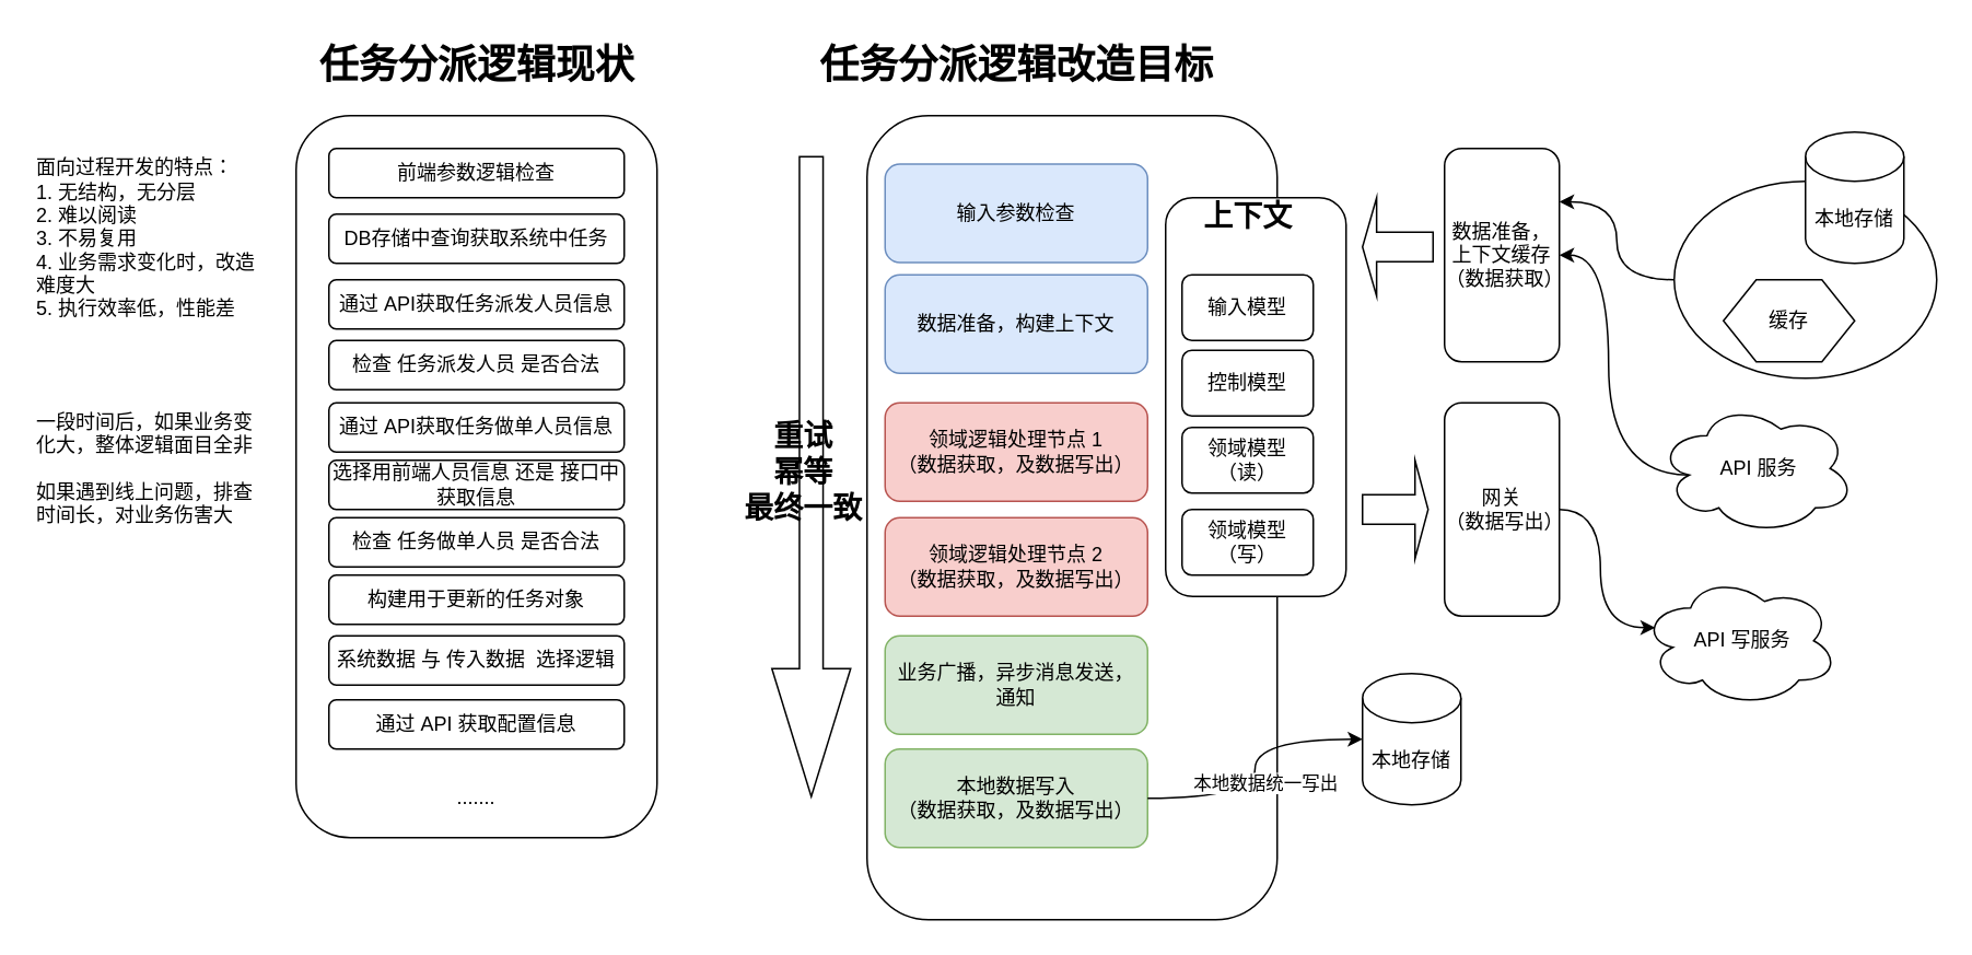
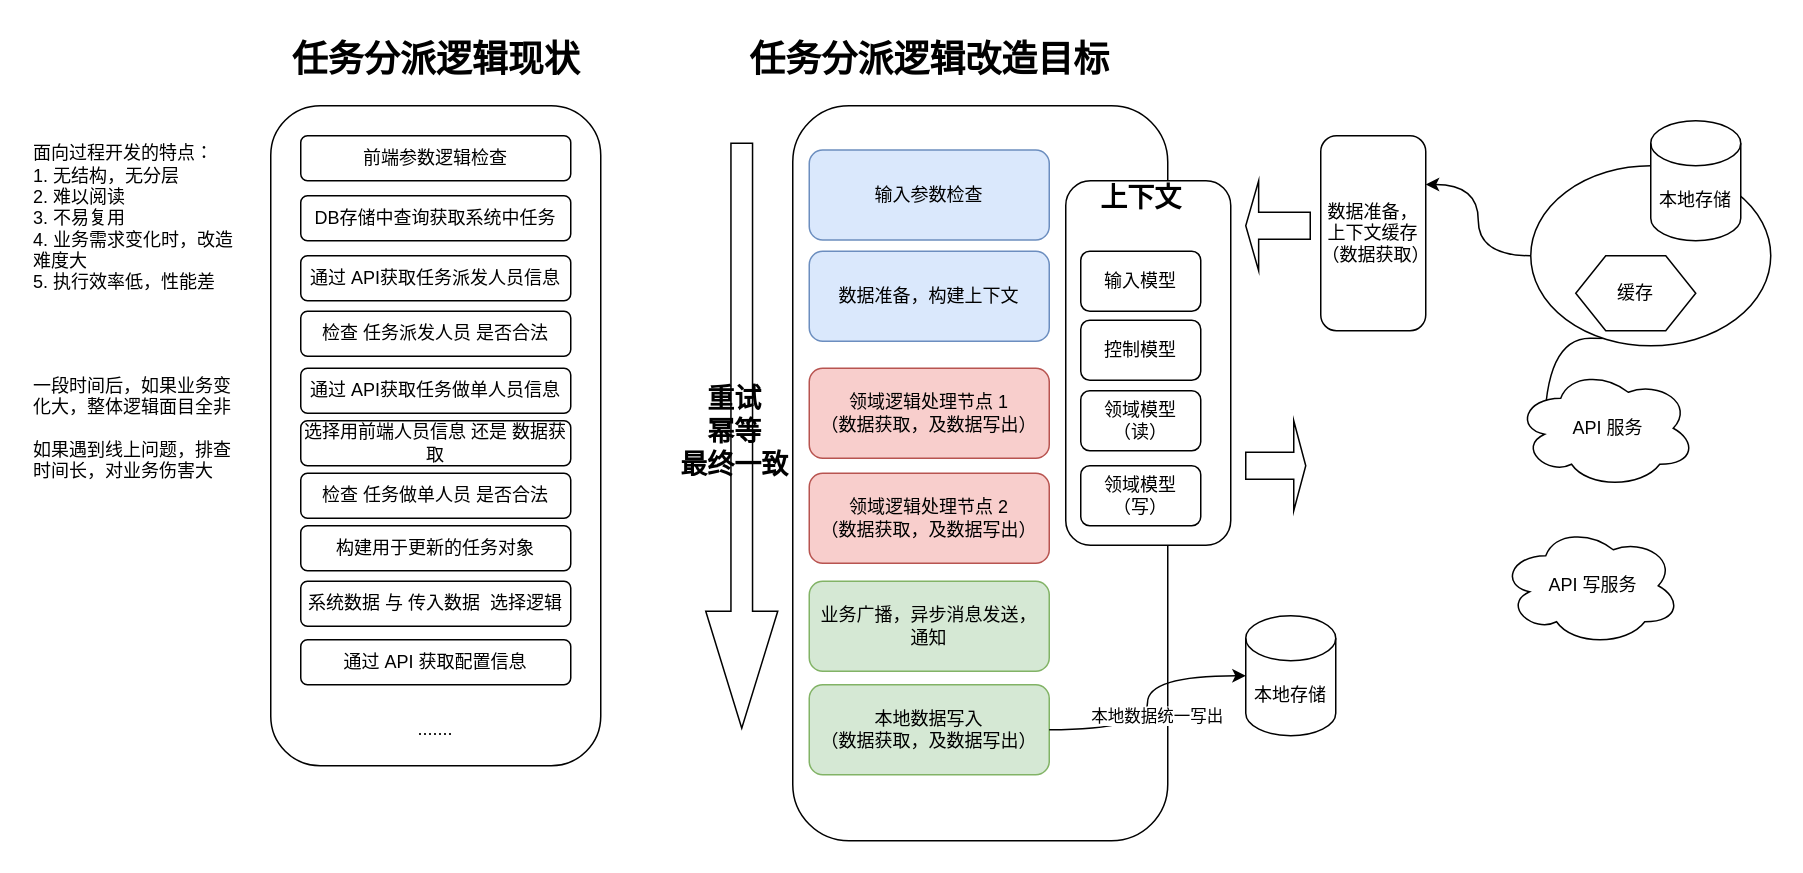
- <mxCell id="23" style="edgeStyle=orthogonalEdgeStyle;rounded=0;orthogonalLoop=1;jettySize=auto;html=1;exitX=0.16;exitY=0.55;exitDx=0;exitDy=0;exitPerimeter=0;entryX=1;entryY=0.5;entryDx=0;entryDy=0;curved=1;" edge="1" parent="1" source="24" target="22"><mxGeometry relative="1" as="geometry" /></mxCell>
+ <mxCell id="23" style="edgeStyle=orthogonalEdgeStyle;rounded=0;orthogonalLoop=1;jettySize=auto;html=1;exitX=0.16;exitY=0.55;exitDx=0;exitDy=0;exitPerimeter=0;curved=1;" edge="1" parent="1" source="24" target="41"><mxGeometry relative="1" as="geometry" /></mxCell>
- <mxCell id="44" value="选择用前端人员信息 还是 接口中获取信息" style="rounded=1;whiteSpace=wrap;html=1;" vertex="1" parent="1"><mxGeometry x="200" y="280" width="180" height="30" as="geometry" /></mxCell>
+ <mxCell id="44" value="选择用前端人员信息 还是 数据获取" style="rounded=1;whiteSpace=wrap;html=1;" vertex="1" parent="1"><mxGeometry x="200" y="280" width="180" height="30" as="geometry" /></mxCell>
- <mxCell id="26" value="网关&lt;div&gt;（数据写出）&lt;/div&gt;" style="rounded=1;whiteSpace=wrap;html=1;" vertex="1" parent="1"><mxGeometry x="880" y="245" width="70" height="130" as="geometry" /></mxCell>
- <mxCell id="29" style="edgeStyle=orthogonalEdgeStyle;rounded=0;orthogonalLoop=1;jettySize=auto;html=1;exitX=1;exitY=0.5;exitDx=0;exitDy=0;entryX=0.07;entryY=0.4;entryDx=0;entryDy=0;entryPerimeter=0;curved=1;" edge="1" parent="1" source="26" target="28"><mxGeometry relative="1" as="geometry" /></mxCell>
